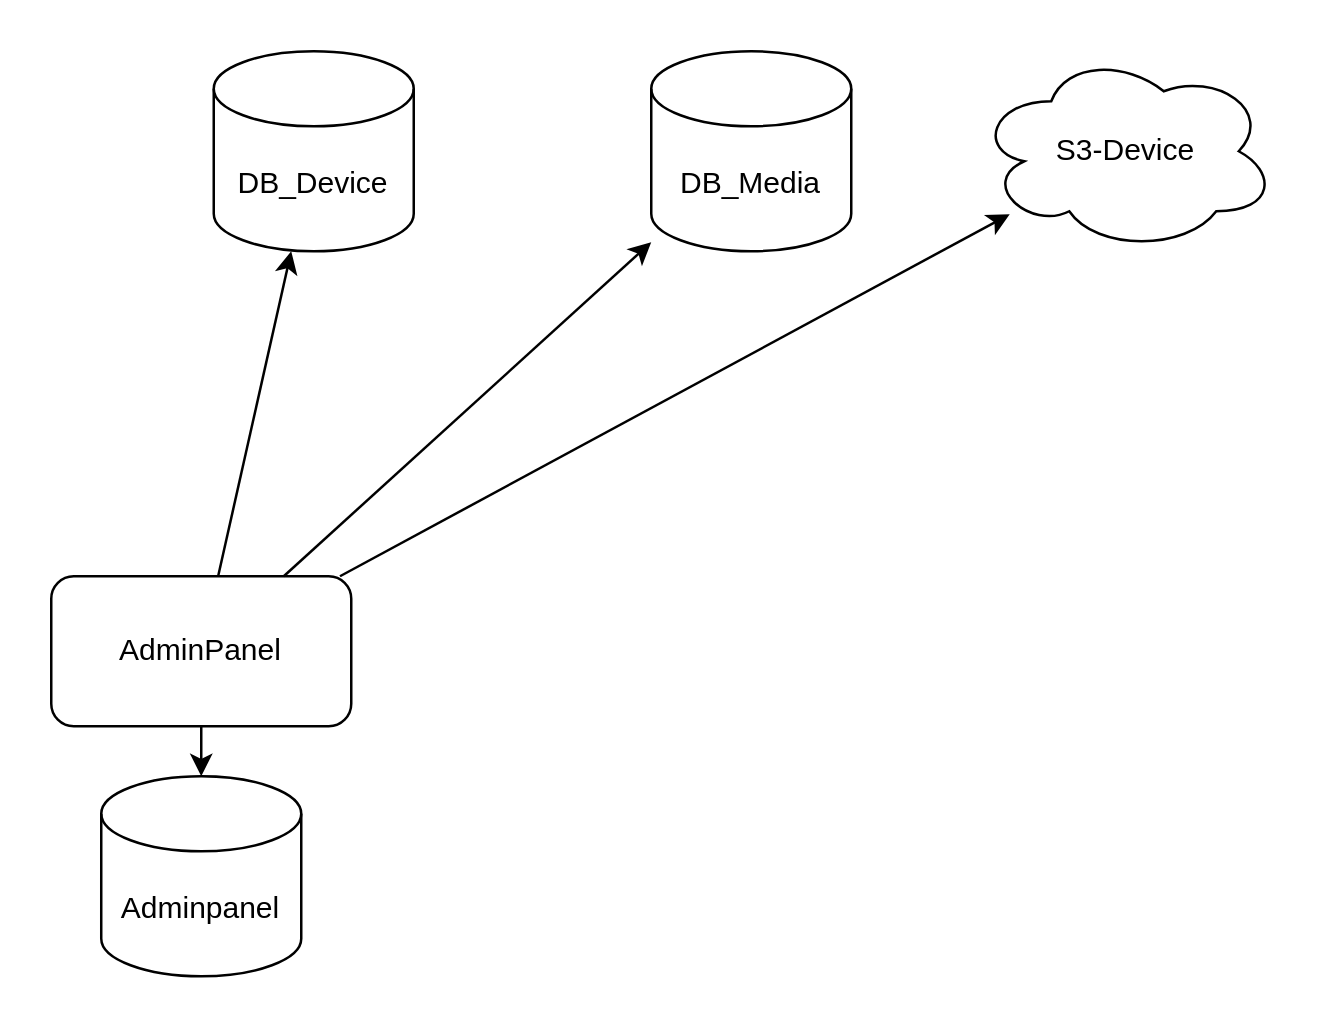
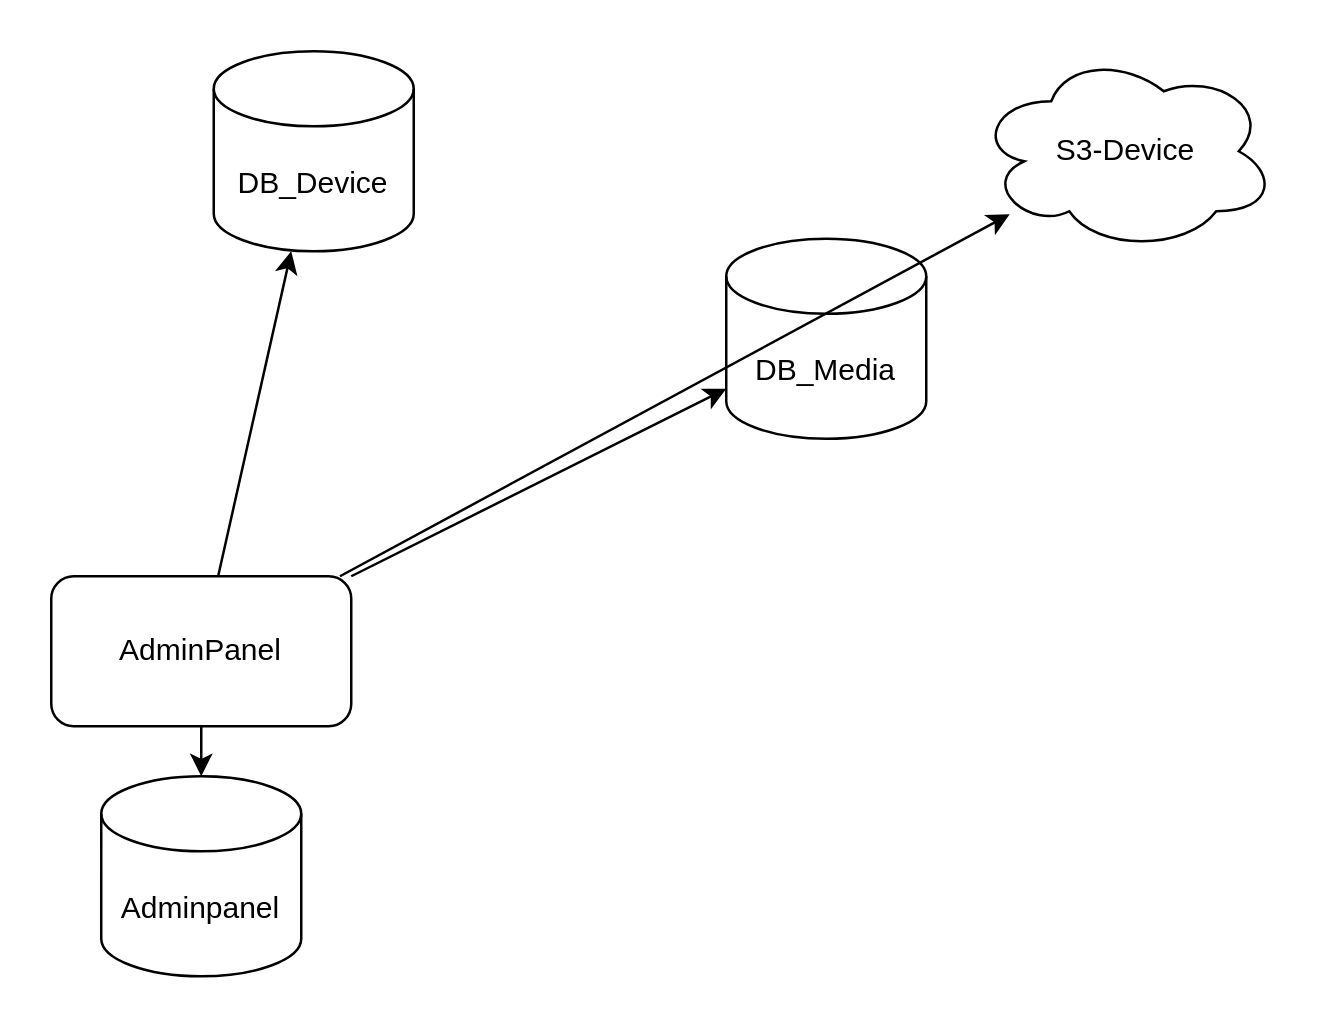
- <mxCell id="4" value="DB_Media" style="shape=cylinder3;whiteSpace=wrap;html=1;boundedLbl=1;backgroundOutline=1;size=15;" vertex="1" parent="1"><mxGeometry x="260" y="20" width="80" height="80" as="geometry" /></mxCell>
+ <mxCell id="4" value="DB_Media" style="shape=cylinder3;whiteSpace=wrap;html=1;boundedLbl=1;backgroundOutline=1;size=15;" vertex="1" parent="1"><mxGeometry x="290" y="95" width="80" height="80" as="geometry" /></mxCell>
